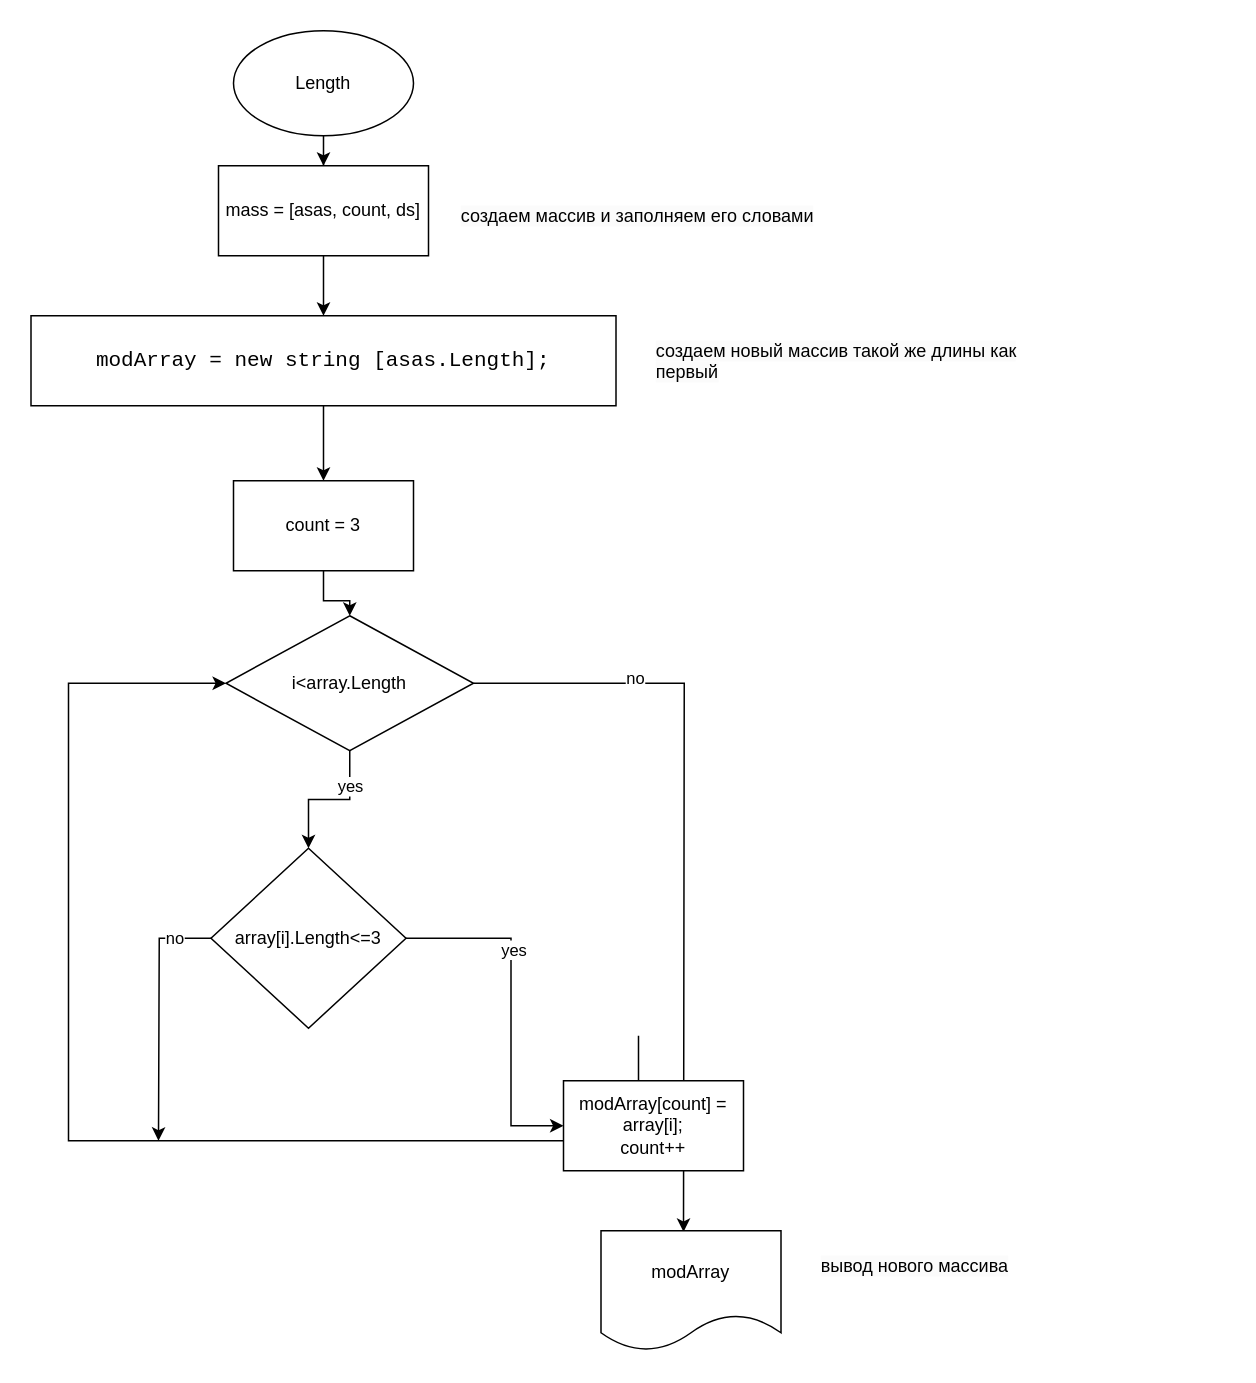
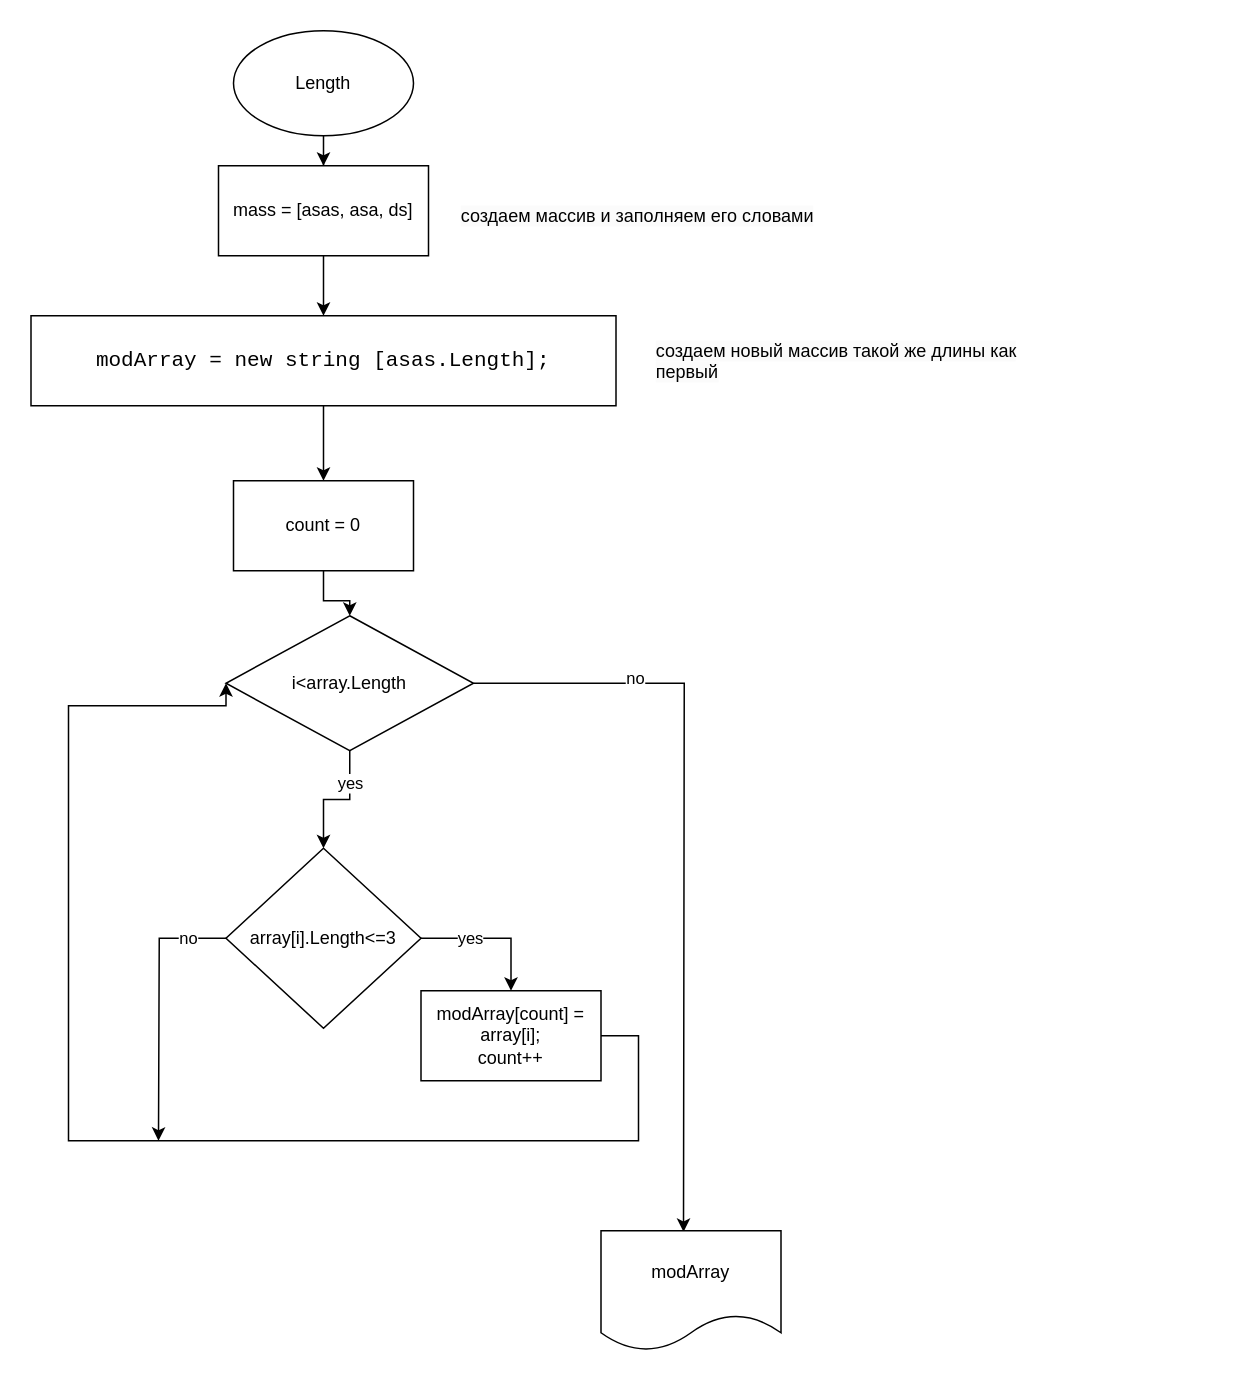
- <mxCell id="5" value="mass = [asas, count, ds]" style="rounded=0;whiteSpace=wrap;html=1;" vertex="1" parent="1"><mxGeometry x="145" y="110" width="140" height="60" as="geometry" /></mxCell>
+ <mxCell id="5" value="mass = [asas, asa, ds]" style="rounded=0;whiteSpace=wrap;html=1;" vertex="1" parent="1"><mxGeometry x="145" y="110" width="140" height="60" as="geometry" /></mxCell>
- <mxCell id="23" value="count = 3" style="whiteSpace=wrap;html=1;rounded=0;" vertex="1" parent="1"><mxGeometry x="155" y="320" width="120" height="60" as="geometry" /></mxCell>
+ <mxCell id="23" value="count = 0" style="whiteSpace=wrap;html=1;rounded=0;" vertex="1" parent="1"><mxGeometry x="155" y="320" width="120" height="60" as="geometry" /></mxCell>
- <mxCell id="19" value="array[i].Length&amp;lt;=3" style="rhombus;whiteSpace=wrap;html=1;rounded=0;" vertex="1" parent="1"><mxGeometry x="140" y="565" width="130" height="120" as="geometry" /></mxCell>
+ <mxCell id="19" value="array[i].Length&amp;lt;=3" style="rhombus;whiteSpace=wrap;html=1;rounded=0;" vertex="1" parent="1"><mxGeometry x="150" y="565" width="130" height="120" as="geometry" /></mxCell>
- <mxCell id="21" value="modArray[count] = array[i];&lt;br&gt;count++" style="whiteSpace=wrap;html=1;rounded=0;" vertex="1" parent="1"><mxGeometry x="375" y="720" width="120" height="60" as="geometry" /></mxCell>
+ <mxCell id="21" value="modArray[count] = array[i];&lt;br&gt;count++" style="whiteSpace=wrap;html=1;rounded=0;" vertex="1" parent="1"><mxGeometry x="280" y="660" width="120" height="60" as="geometry" /></mxCell>
- <mxCell id="25" value="&lt;span style=&quot;color: rgb(0, 0, 0); font-family: Helvetica; font-size: 12px; font-style: normal; font-variant-ligatures: normal; font-variant-caps: normal; font-weight: 400; letter-spacing: normal; orphans: 2; text-align: center; text-indent: 0px; text-transform: none; widows: 2; word-spacing: 0px; -webkit-text-stroke-width: 0px; background-color: rgb(251, 251, 251); text-decoration-thickness: initial; text-decoration-style: initial; text-decoration-color: initial; float: none; display: inline !important;&quot;&gt;вывод нового массива&lt;/span&gt;" style="text;whiteSpace=wrap;html=1;" vertex="1" parent="1"><mxGeometry x="545" y="830" width="270" height="40" as="geometry" /></mxCell>
